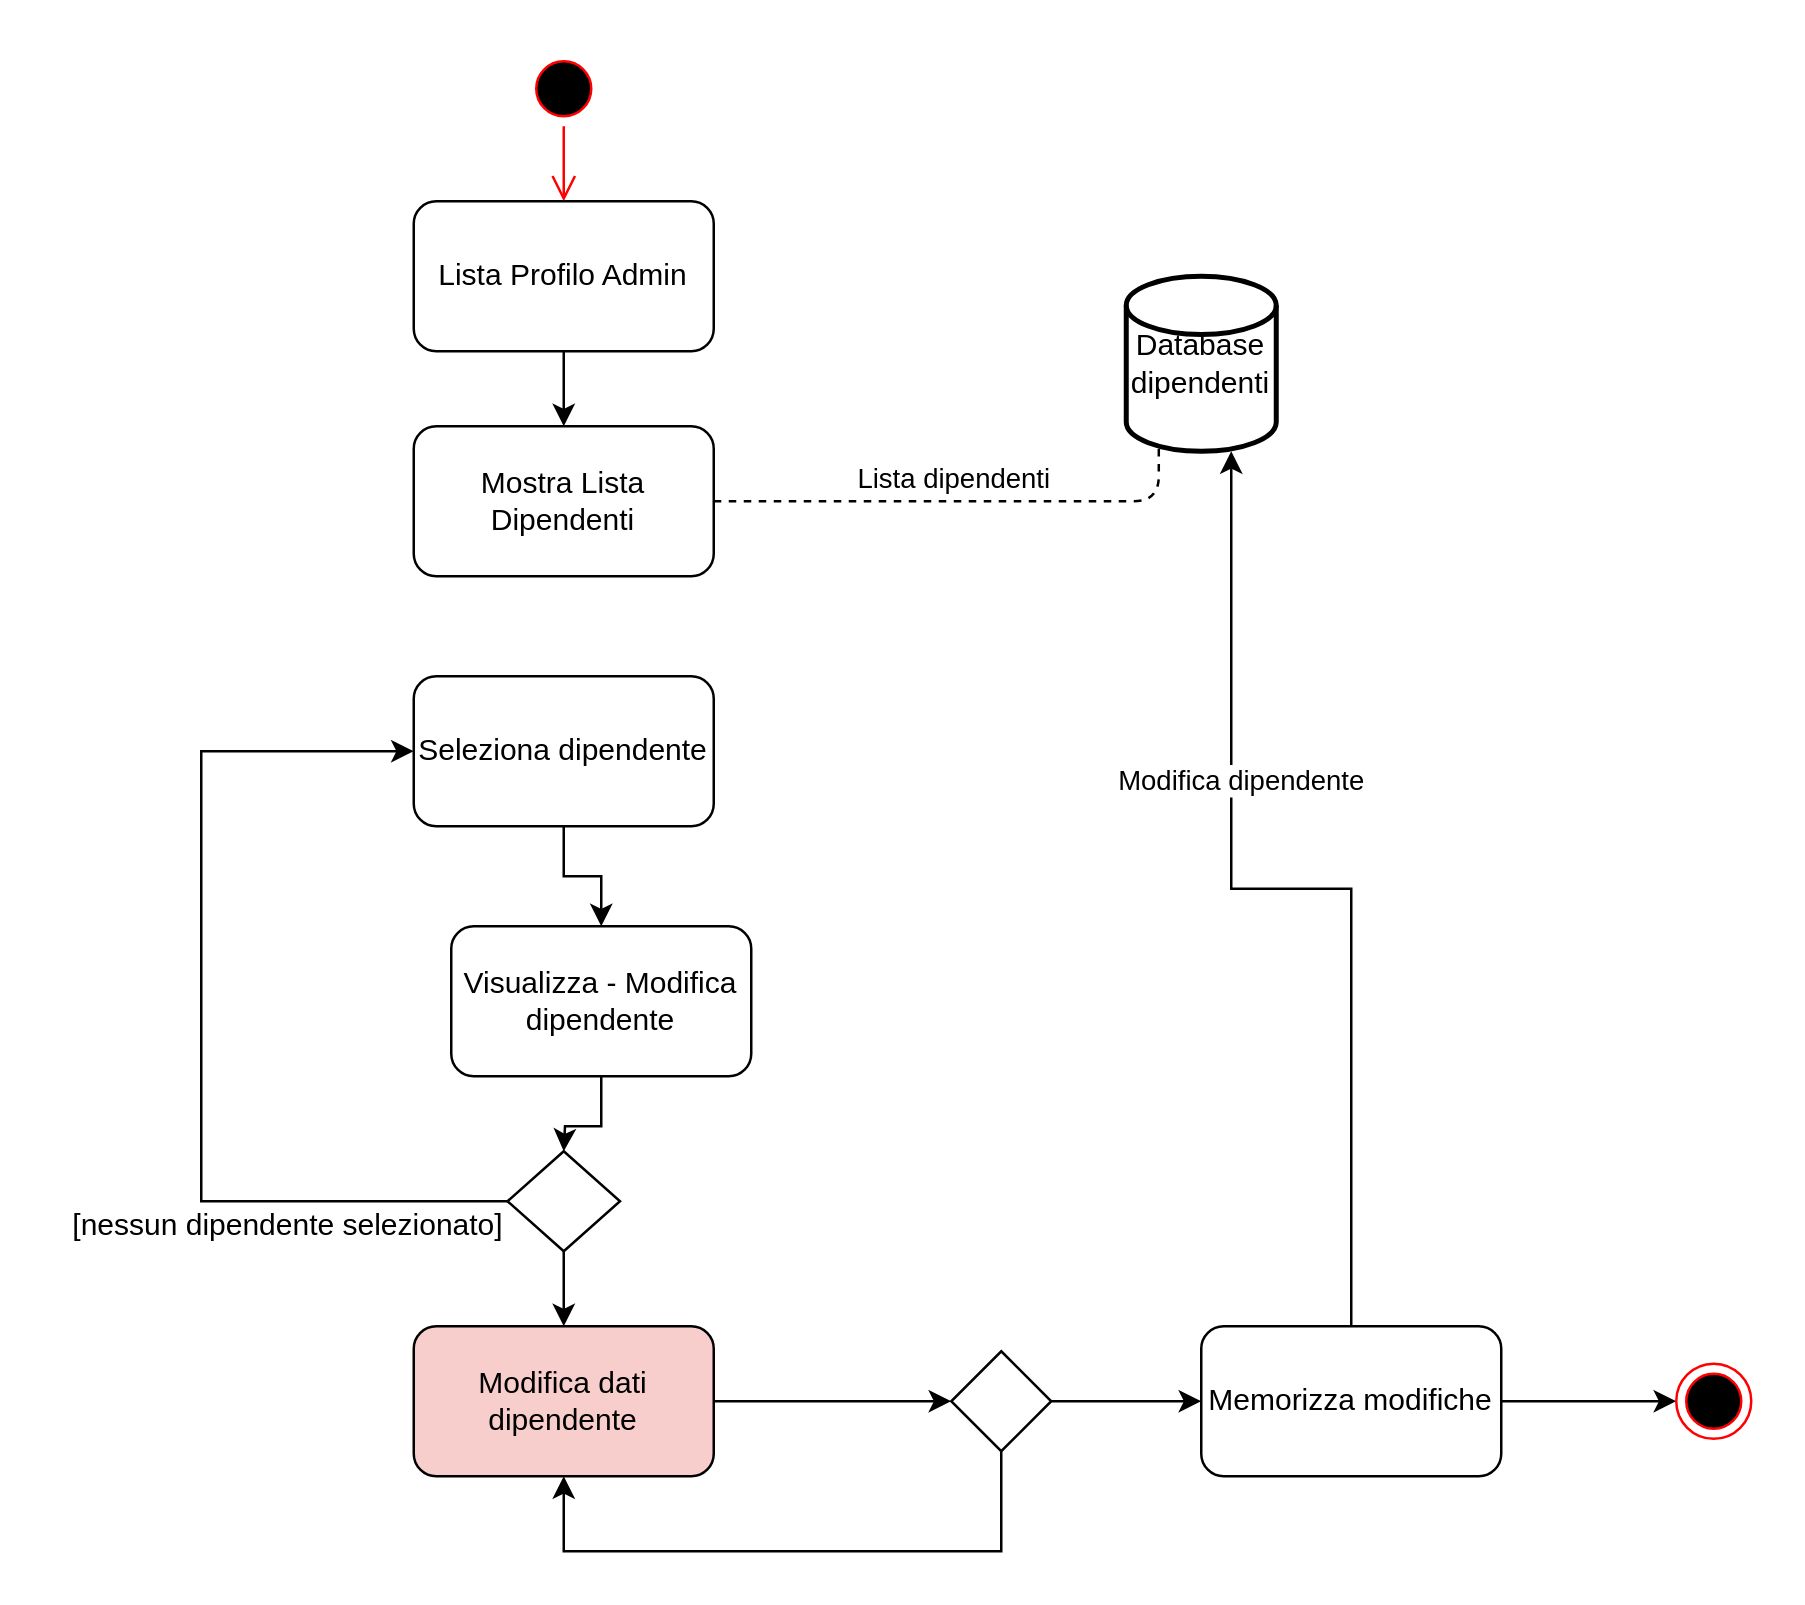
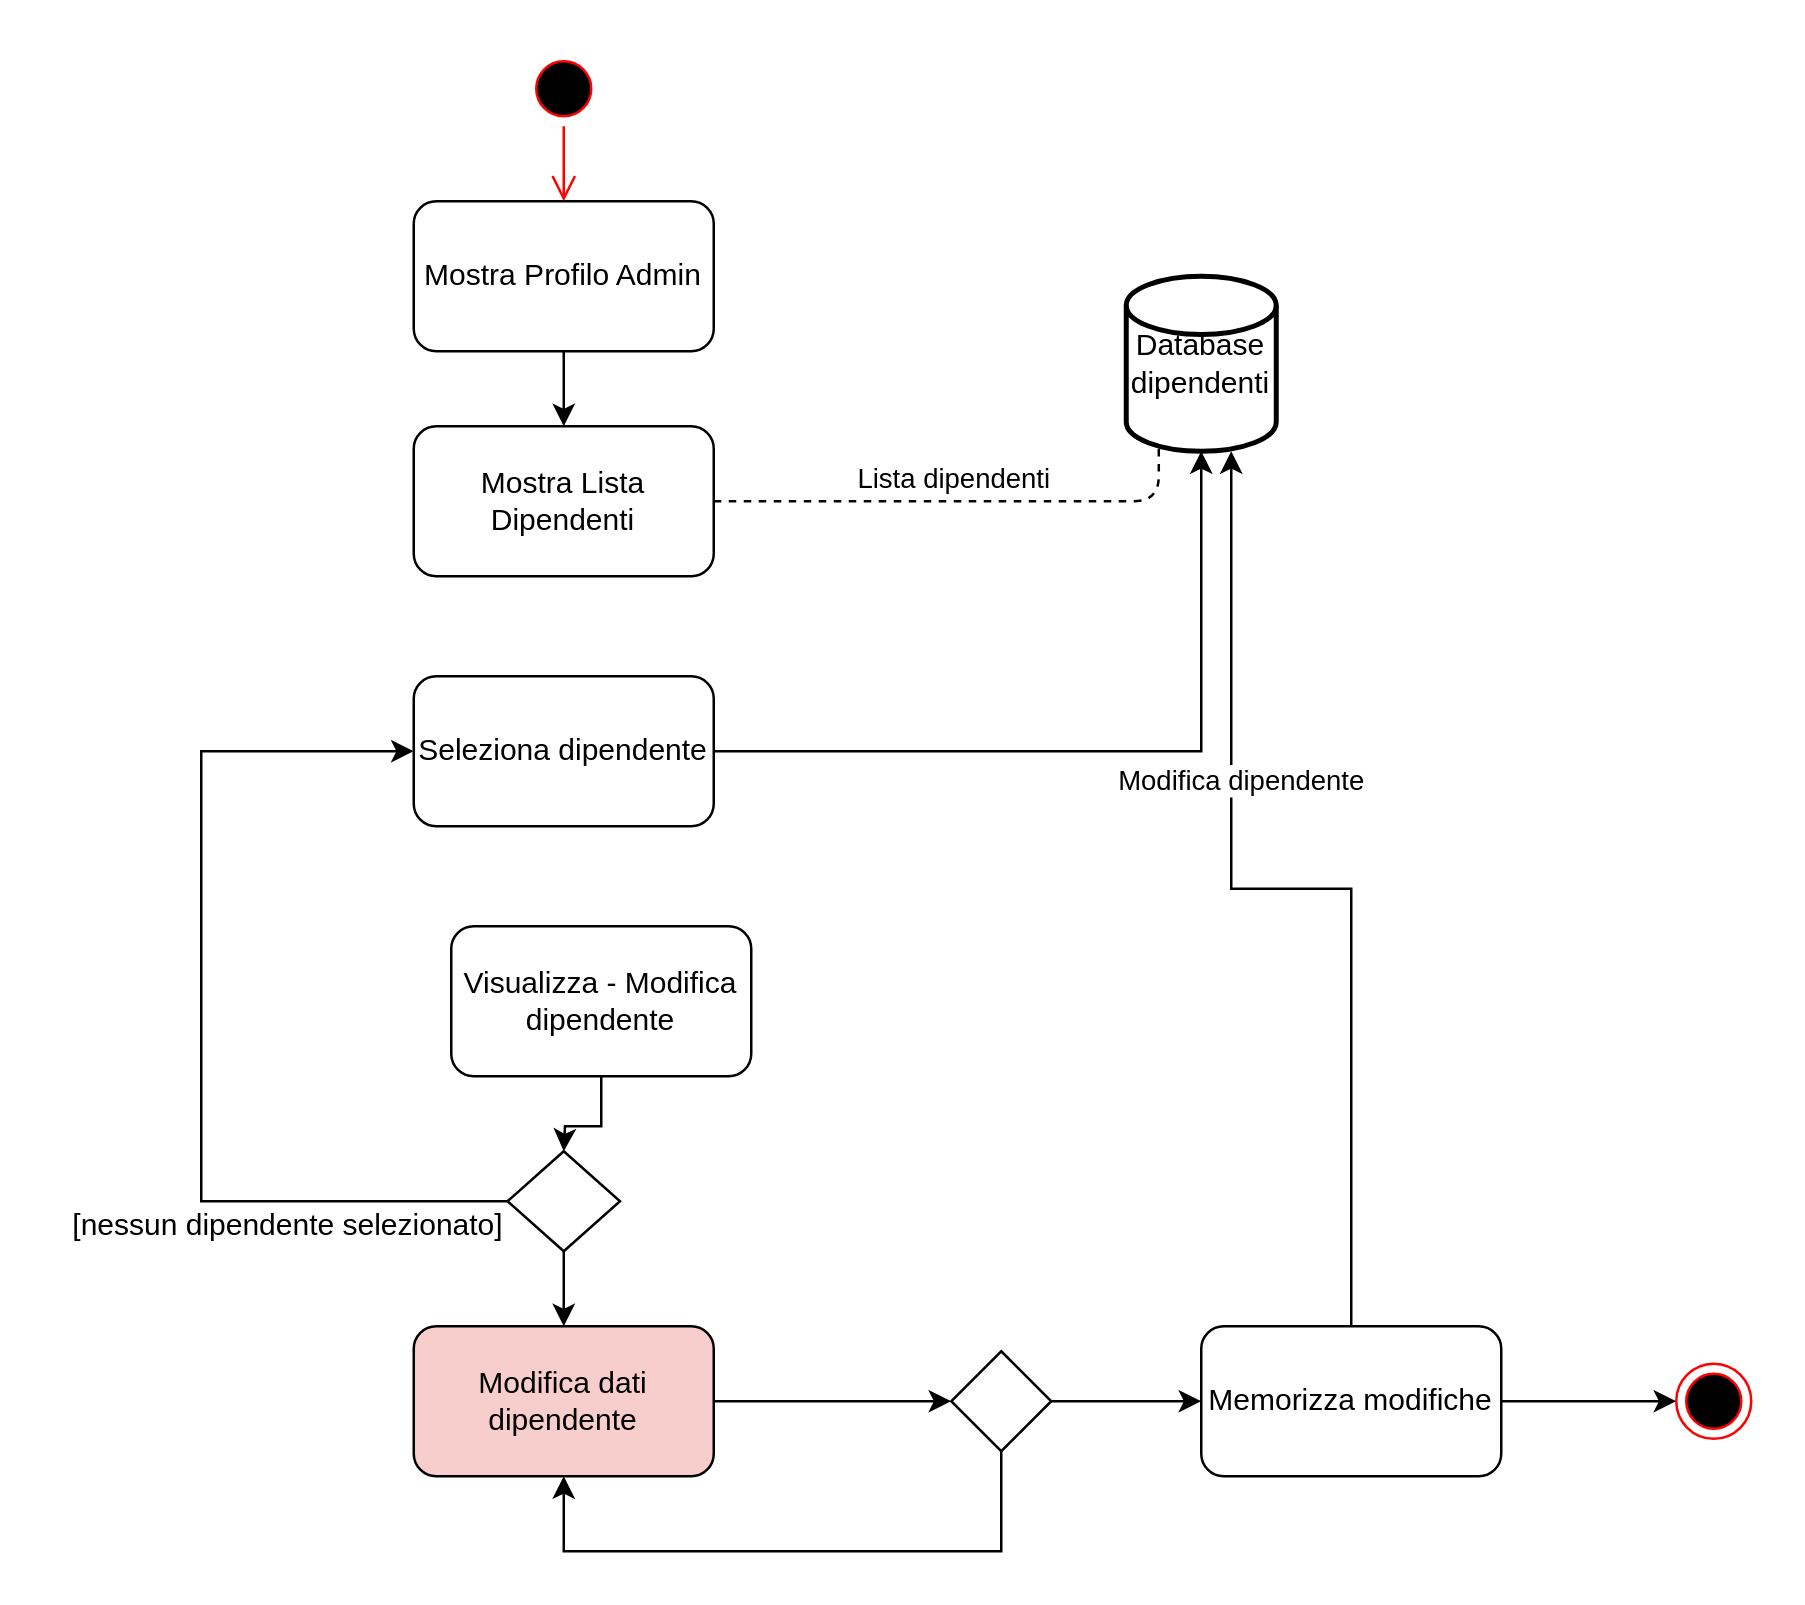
- <mxCell id="5" value="Lista Profilo Admin" style="rounded=1;whiteSpace=wrap;html=1;" parent="1" vertex="1"><mxGeometry x="165" y="80" width="120" height="60" as="geometry" /></mxCell>
+ <mxCell id="5" value="Mostra Profilo Admin" style="rounded=1;whiteSpace=wrap;html=1;" parent="1" vertex="1"><mxGeometry x="165" y="80" width="120" height="60" as="geometry" /></mxCell>
- <mxCell id="7" value="" style="edgeStyle=orthogonalEdgeStyle;rounded=0;orthogonalLoop=1;jettySize=auto;html=1;" parent="1" source="8" target="10" edge="1"><mxGeometry relative="1" as="geometry" /></mxCell>
+ <mxCell id="7" value="" style="edgeStyle=orthogonalEdgeStyle;rounded=0;orthogonalLoop=1;jettySize=auto;html=1;" parent="1" source="8" target="25" edge="1"><mxGeometry relative="1" as="geometry" /></mxCell>
